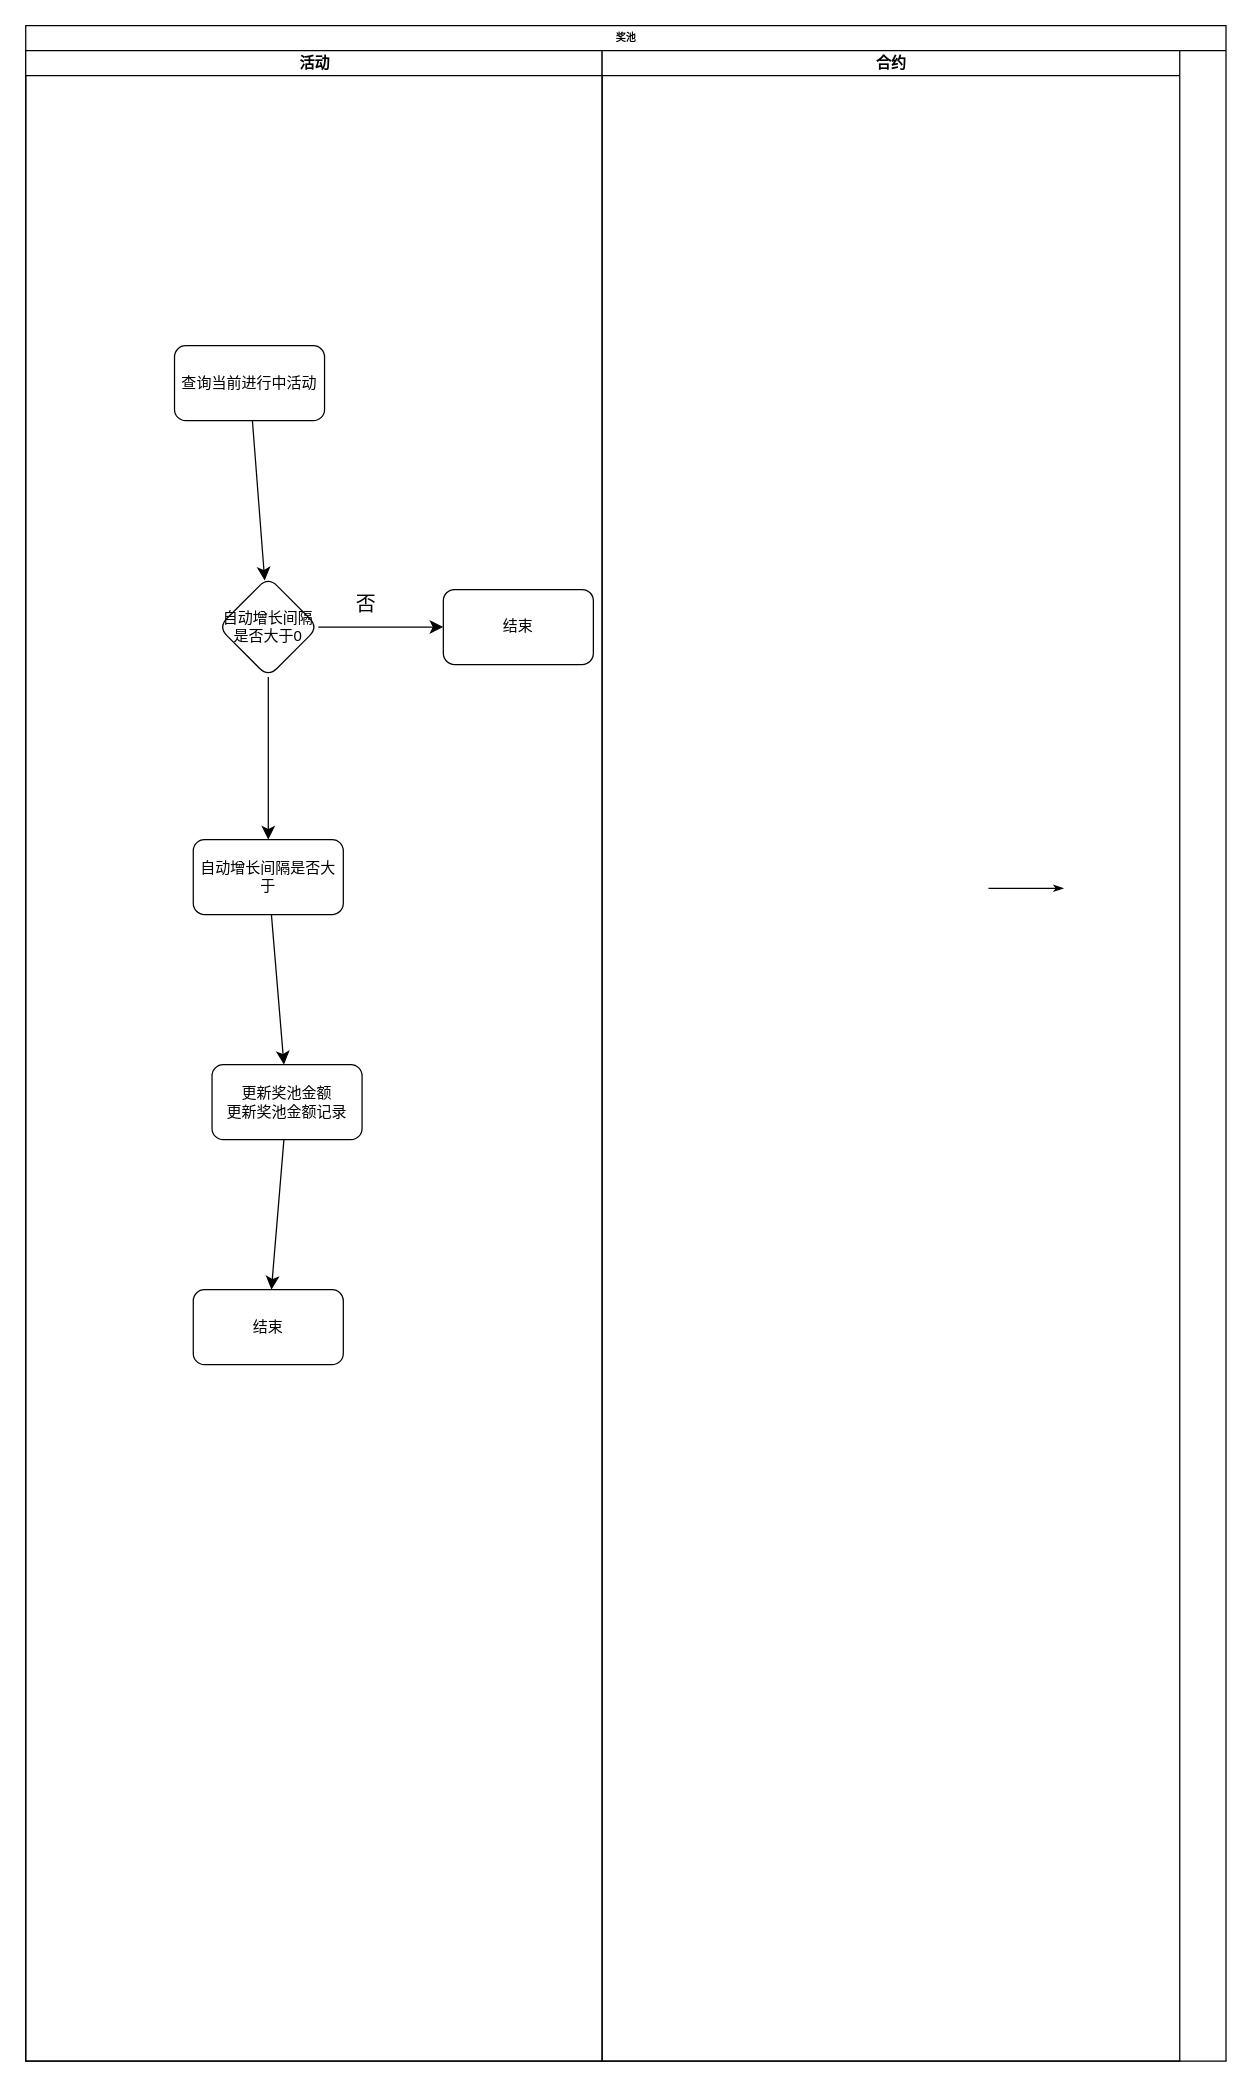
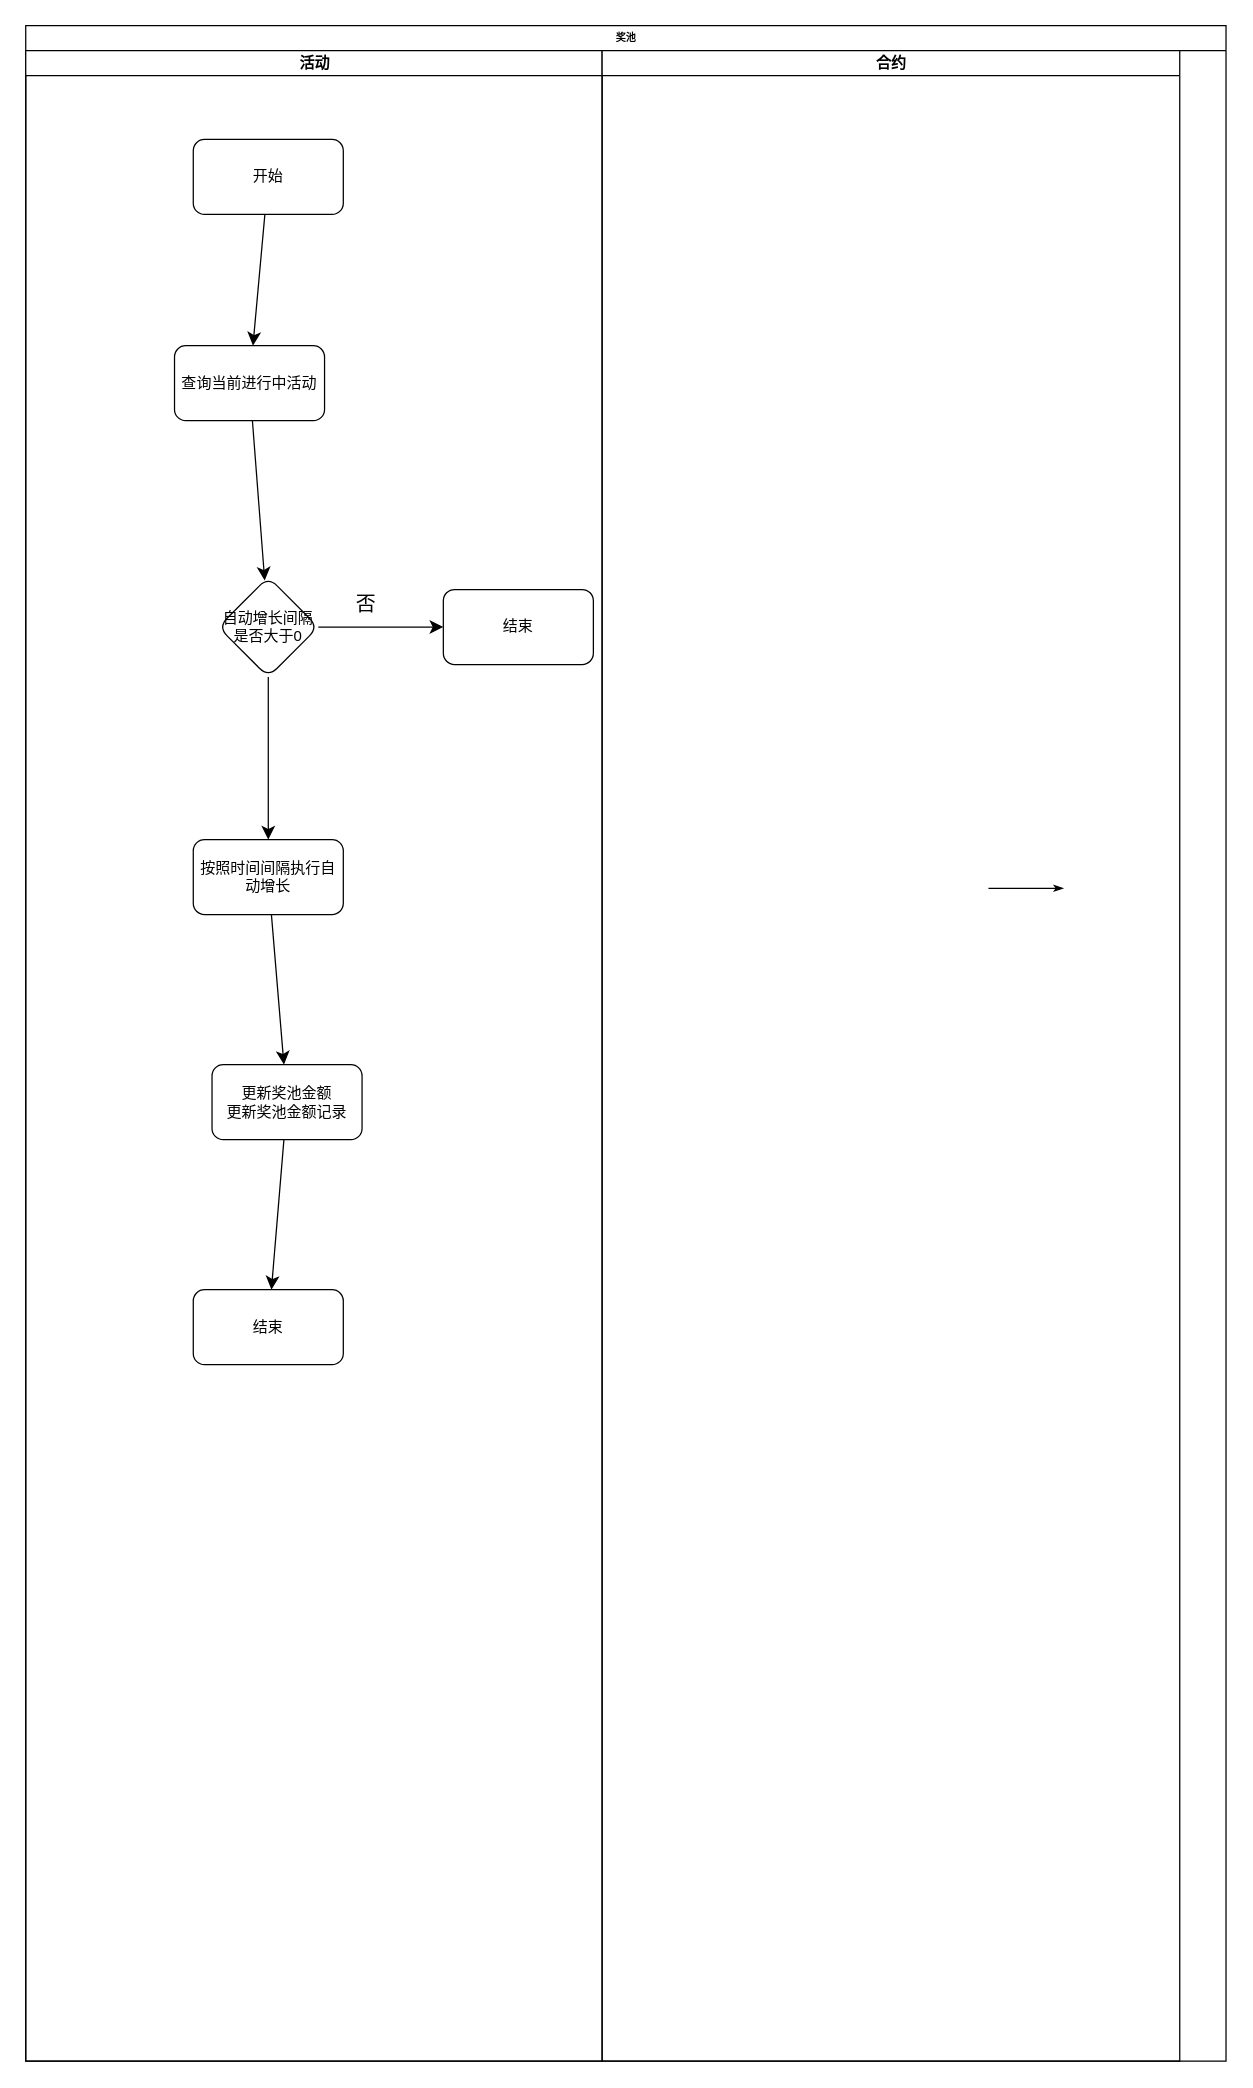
+ <mxCell id="6" value="开始" style="rounded=1;whiteSpace=wrap;html=1;" vertex="1" parent="4"><mxGeometry x="134" y="71" width="120" height="60" as="geometry" /></mxCell>
+ <mxCell id="5" value="" style="edgeStyle=none;curved=1;rounded=0;orthogonalLoop=1;jettySize=auto;html=1;fontSize=12;startSize=8;endSize=8;" edge="1" parent="4" source="6" target="8"><mxGeometry relative="1" as="geometry" /></mxCell>
- <mxCell id="14" value="自动增长间隔是否大于" style="whiteSpace=wrap;html=1;rounded=1;" vertex="1" parent="4"><mxGeometry x="134" y="631" width="120" height="60" as="geometry" /></mxCell>
+ <mxCell id="14" value="按照时间间隔执行自动增长" style="whiteSpace=wrap;html=1;rounded=1;" vertex="1" parent="4"><mxGeometry x="134" y="631" width="120" height="60" as="geometry" /></mxCell>
